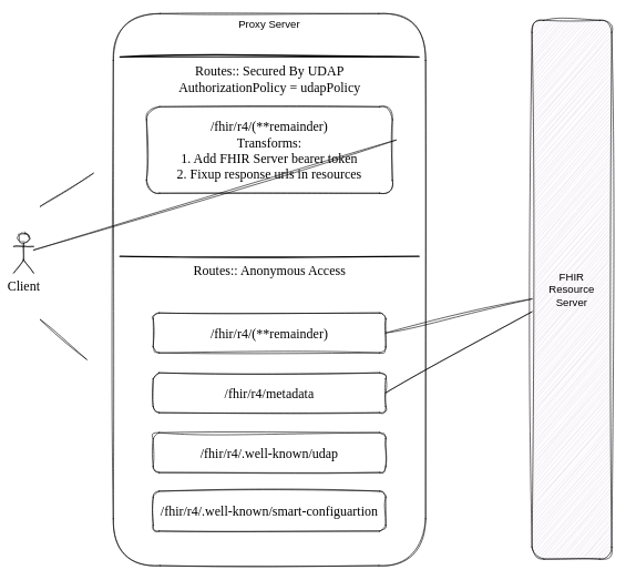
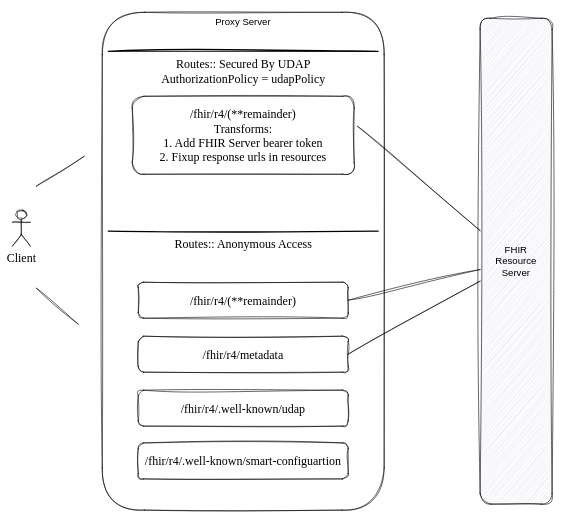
- <mxCell id="13" value="" style="endArrow=none;html=1;sketch=1;hachureGap=4;jiggle=2;curveFitting=1;fontFamily=Architects Daughter;fontSource=https%3A%2F%2Ffonts.googleapis.com%2Fcss%3Ffamily%3DArchitects%2BDaughter;fontSize=16;exitX=1.015;exitY=0.385;exitDx=0;exitDy=0;exitPerimeter=0;" parent="1" source="11" target="3" edge="1"><mxGeometry width="50" height="50" relative="1" as="geometry"><mxPoint x="620" y="220" as="sourcePoint" /><mxPoint x="670" y="170" as="targetPoint" /></mxGeometry></mxCell>
+ <mxCell id="13" value="" style="endArrow=none;html=1;sketch=1;hachureGap=4;jiggle=2;curveFitting=1;fontFamily=Architects Daughter;fontSource=https%3A%2F%2Ffonts.googleapis.com%2Fcss%3Ffamily%3DArchitects%2BDaughter;fontSize=16;exitX=1.015;exitY=0.385;exitDx=0;exitDy=0;exitPerimeter=0;" parent="1" source="11" target="2" edge="1"><mxGeometry width="50" height="50" relative="1" as="geometry"><mxPoint x="620" y="220" as="sourcePoint" /><mxPoint x="670" y="170" as="targetPoint" /></mxGeometry></mxCell>
